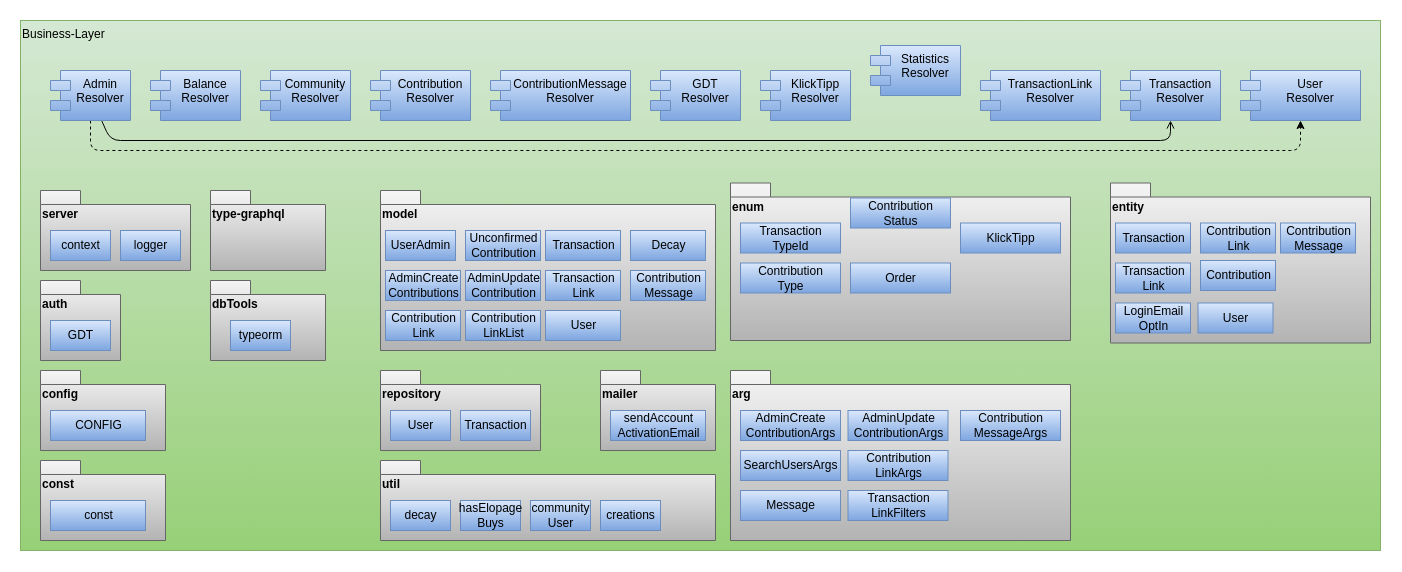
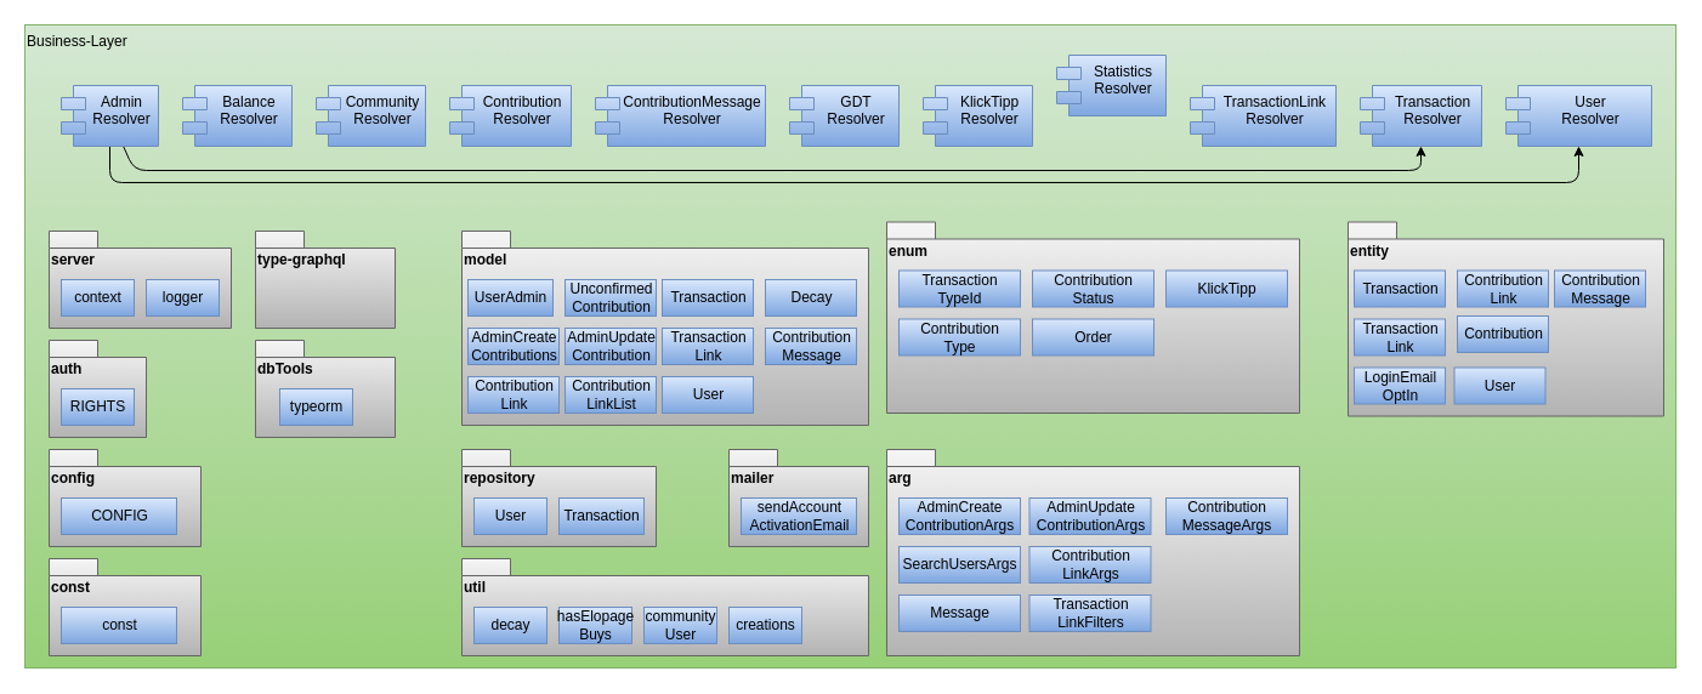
- <mxCell id="4" style="edgeStyle=none;html=1;entryX=0.5;entryY=1;entryDx=0;entryDy=0;endArrow=open;" edge="1" parent="1" source="5" target="14"><mxGeometry relative="1" as="geometry"><Array as="points"><mxPoint x="110" y="140" /><mxPoint x="1170" y="140" /></Array></mxGeometry></mxCell>
+ <mxCell id="4" style="edgeStyle=none;html=1;entryX=0.5;entryY=1;entryDx=0;entryDy=0;" edge="1" parent="1" source="5" target="14"><mxGeometry relative="1" as="geometry"><Array as="points"><mxPoint x="110" y="140" /><mxPoint x="1170" y="140" /></Array></mxGeometry></mxCell>
- <mxCell id="3" style="edgeStyle=none;html=1;entryX=0.5;entryY=1;entryDx=0;entryDy=0;dashed=1;" edge="1" parent="1" source="5" target="15"><mxGeometry relative="1" as="geometry"><Array as="points"><mxPoint x="90" y="150" /><mxPoint x="1300" y="150" /></Array></mxGeometry></mxCell>
+ <mxCell id="3" style="edgeStyle=none;html=1;entryX=0.5;entryY=1;entryDx=0;entryDy=0;" edge="1" parent="1" source="5" target="15"><mxGeometry relative="1" as="geometry"><Array as="points"><mxPoint x="90" y="150" /><mxPoint x="1300" y="150" /></Array></mxGeometry></mxCell>
- <mxCell id="52" value="Contribution&lt;br&gt;Status" style="html=1;fillColor=#dae8fc;gradientColor=#7ea6e0;strokeColor=#6c8ebf;" vertex="1" parent="1"><mxGeometry x="850" y="197.5" width="100" height="30" as="geometry" /></mxCell>
+ <mxCell id="52" value="Contribution&lt;br&gt;Status" style="html=1;fillColor=#dae8fc;gradientColor=#7ea6e0;strokeColor=#6c8ebf;" vertex="1" parent="1"><mxGeometry x="850" y="222.5" width="100" height="30" as="geometry" /></mxCell>
- <mxCell id="27" value="GDT" style="html=1;fillColor=#dae8fc;gradientColor=#7ea6e0;strokeColor=#6c8ebf;" vertex="1" parent="1"><mxGeometry x="50" y="320" width="60" height="30" as="geometry" /></mxCell>
+ <mxCell id="27" value="RIGHTS" style="html=1;fillColor=#dae8fc;gradientColor=#7ea6e0;strokeColor=#6c8ebf;" vertex="1" parent="1"><mxGeometry x="50" y="320" width="60" height="30" as="geometry" /></mxCell>
